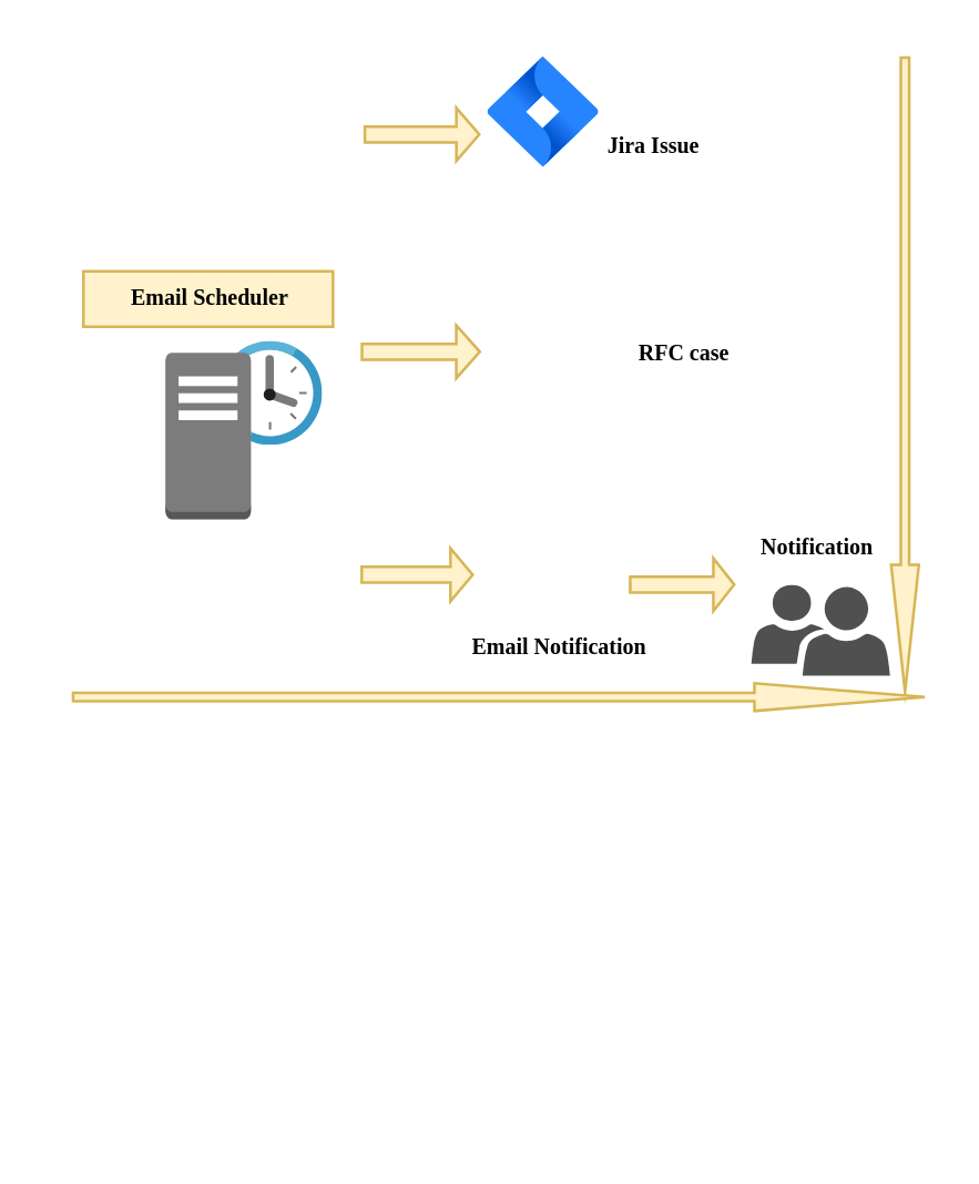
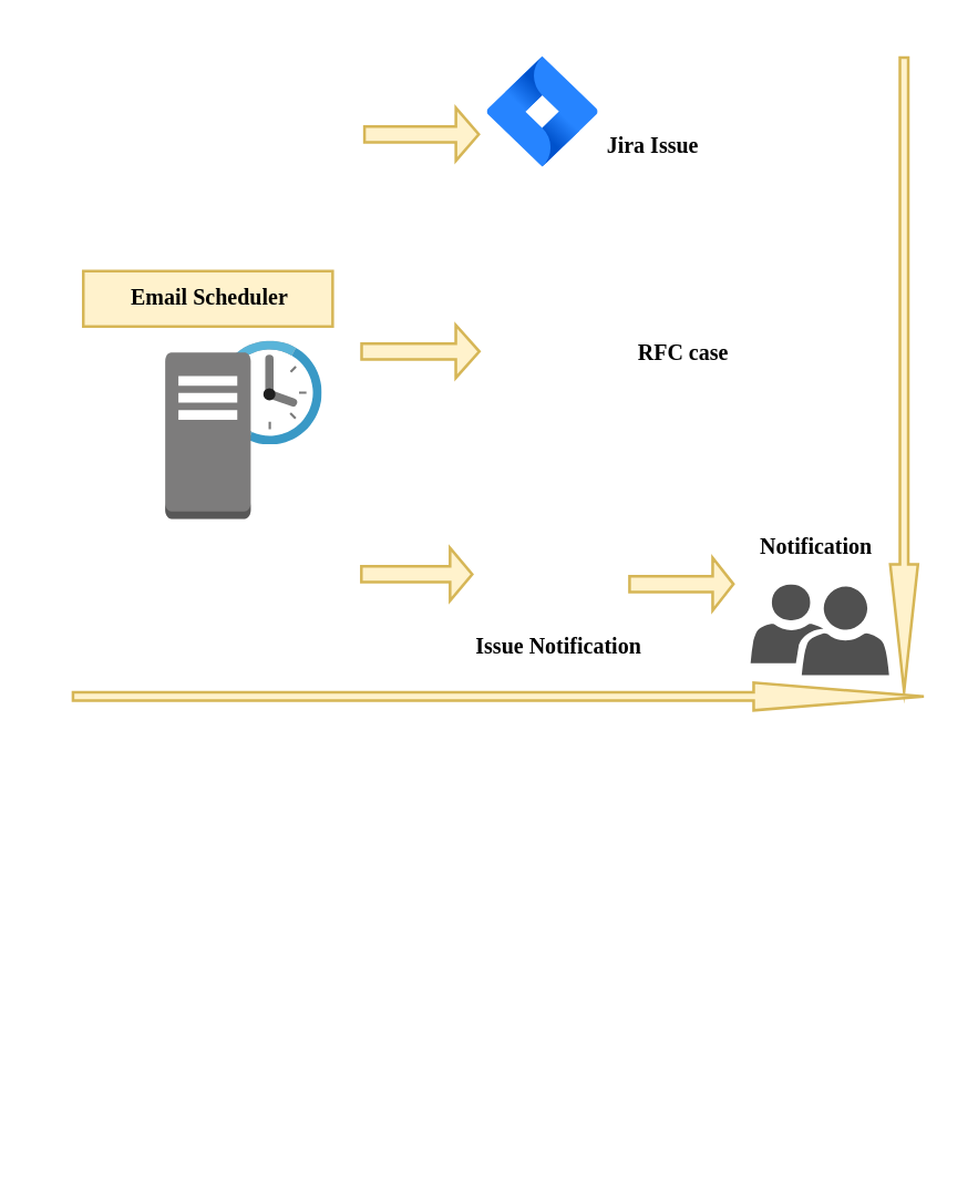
- <mxCell id="15" value="Email Notification" style="text;html=1;align=center;verticalAlign=middle;resizable=0;points=[];autosize=1;fontSize=8;fontFamily=Tahoma;fontStyle=1" vertex="1" parent="1"><mxGeometry x="156.26" y="223.23" width="90" height="20" as="geometry" /></mxCell>
+ <mxCell id="15" value="Issue Notification" style="text;html=1;align=center;verticalAlign=middle;resizable=0;points=[];autosize=1;fontSize=8;fontFamily=Tahoma;fontStyle=1" vertex="1" parent="1"><mxGeometry x="156.26" y="223.23" width="90" height="20" as="geometry" /></mxCell>
